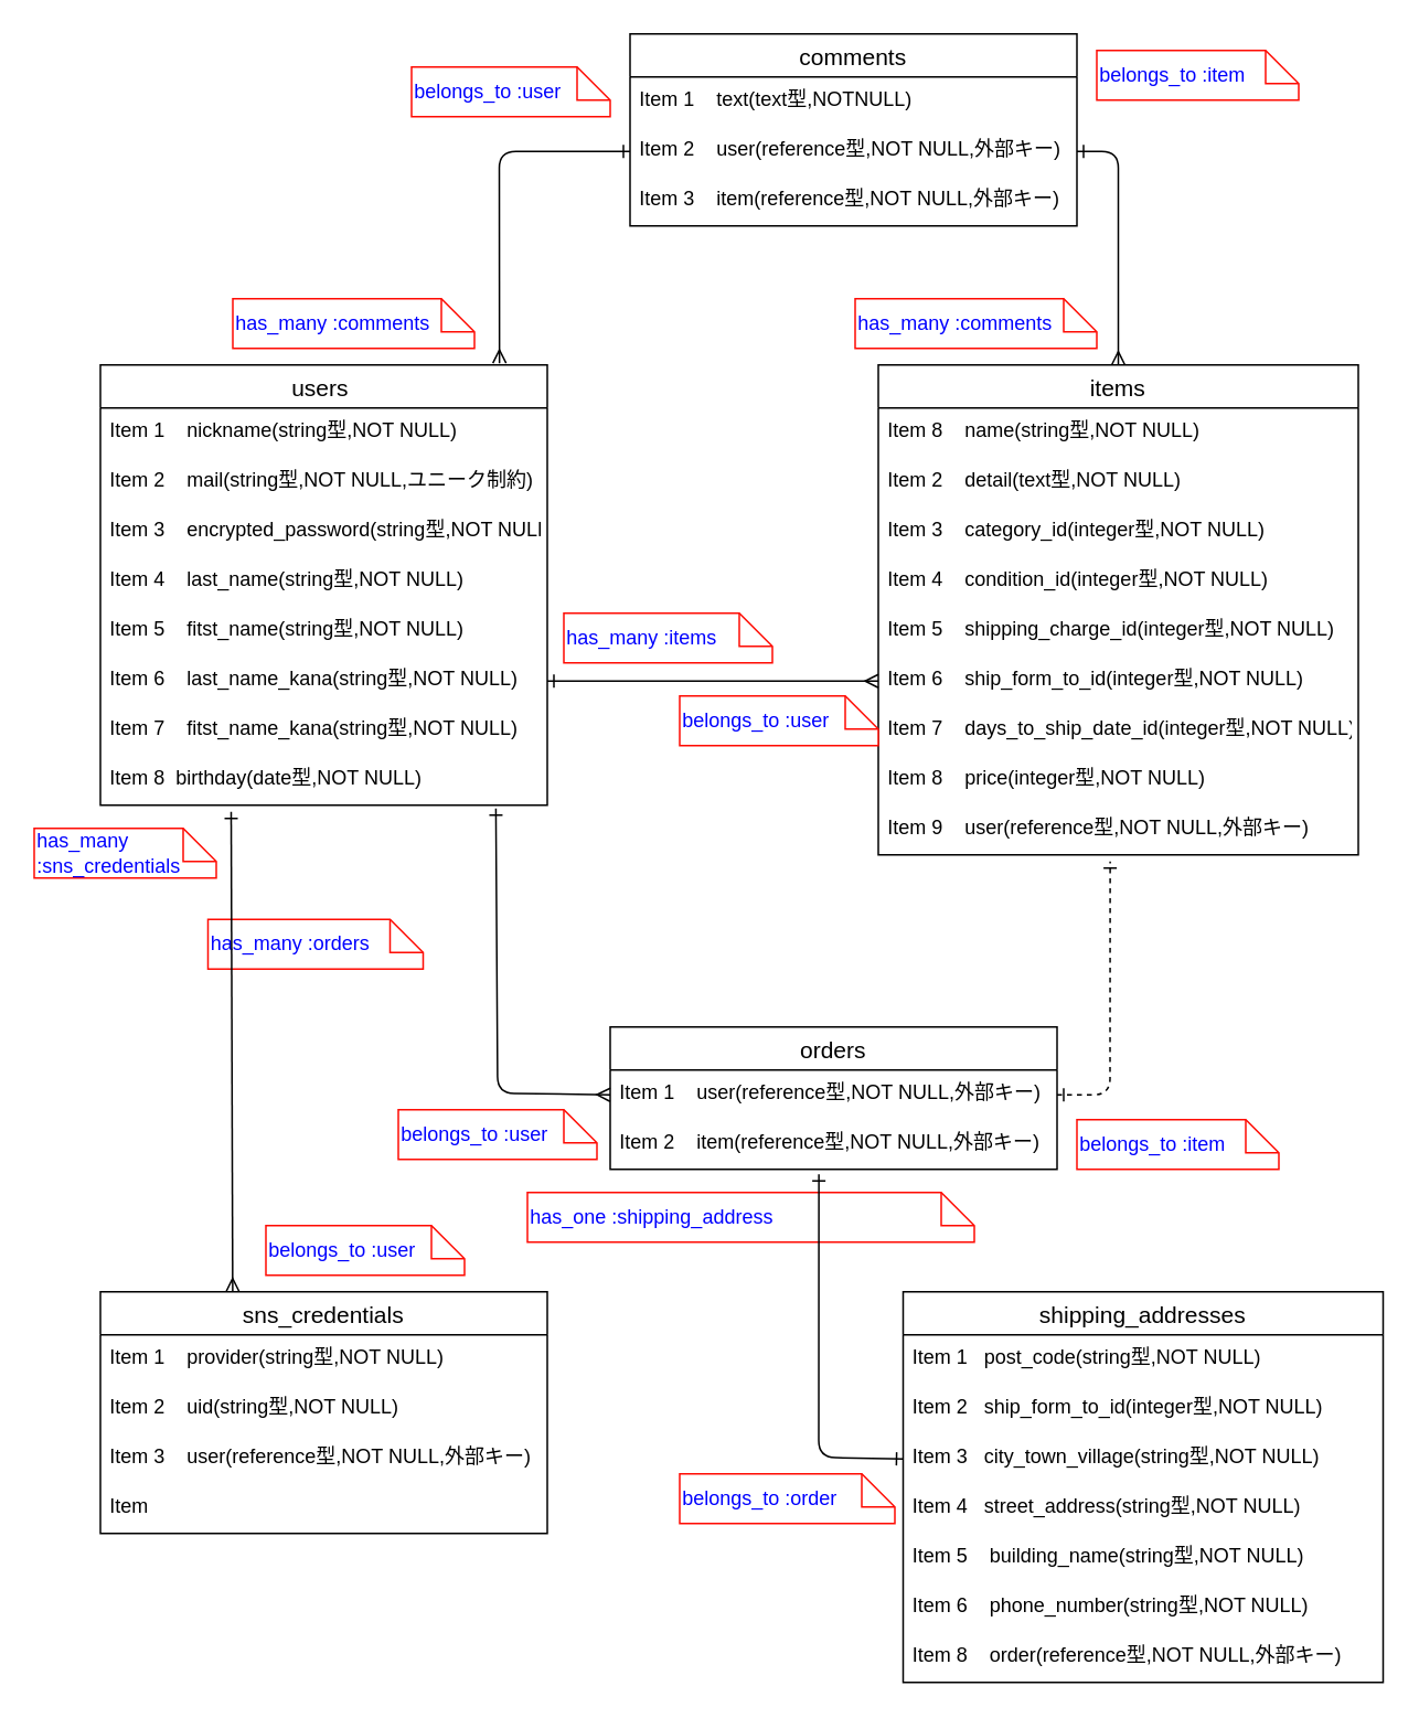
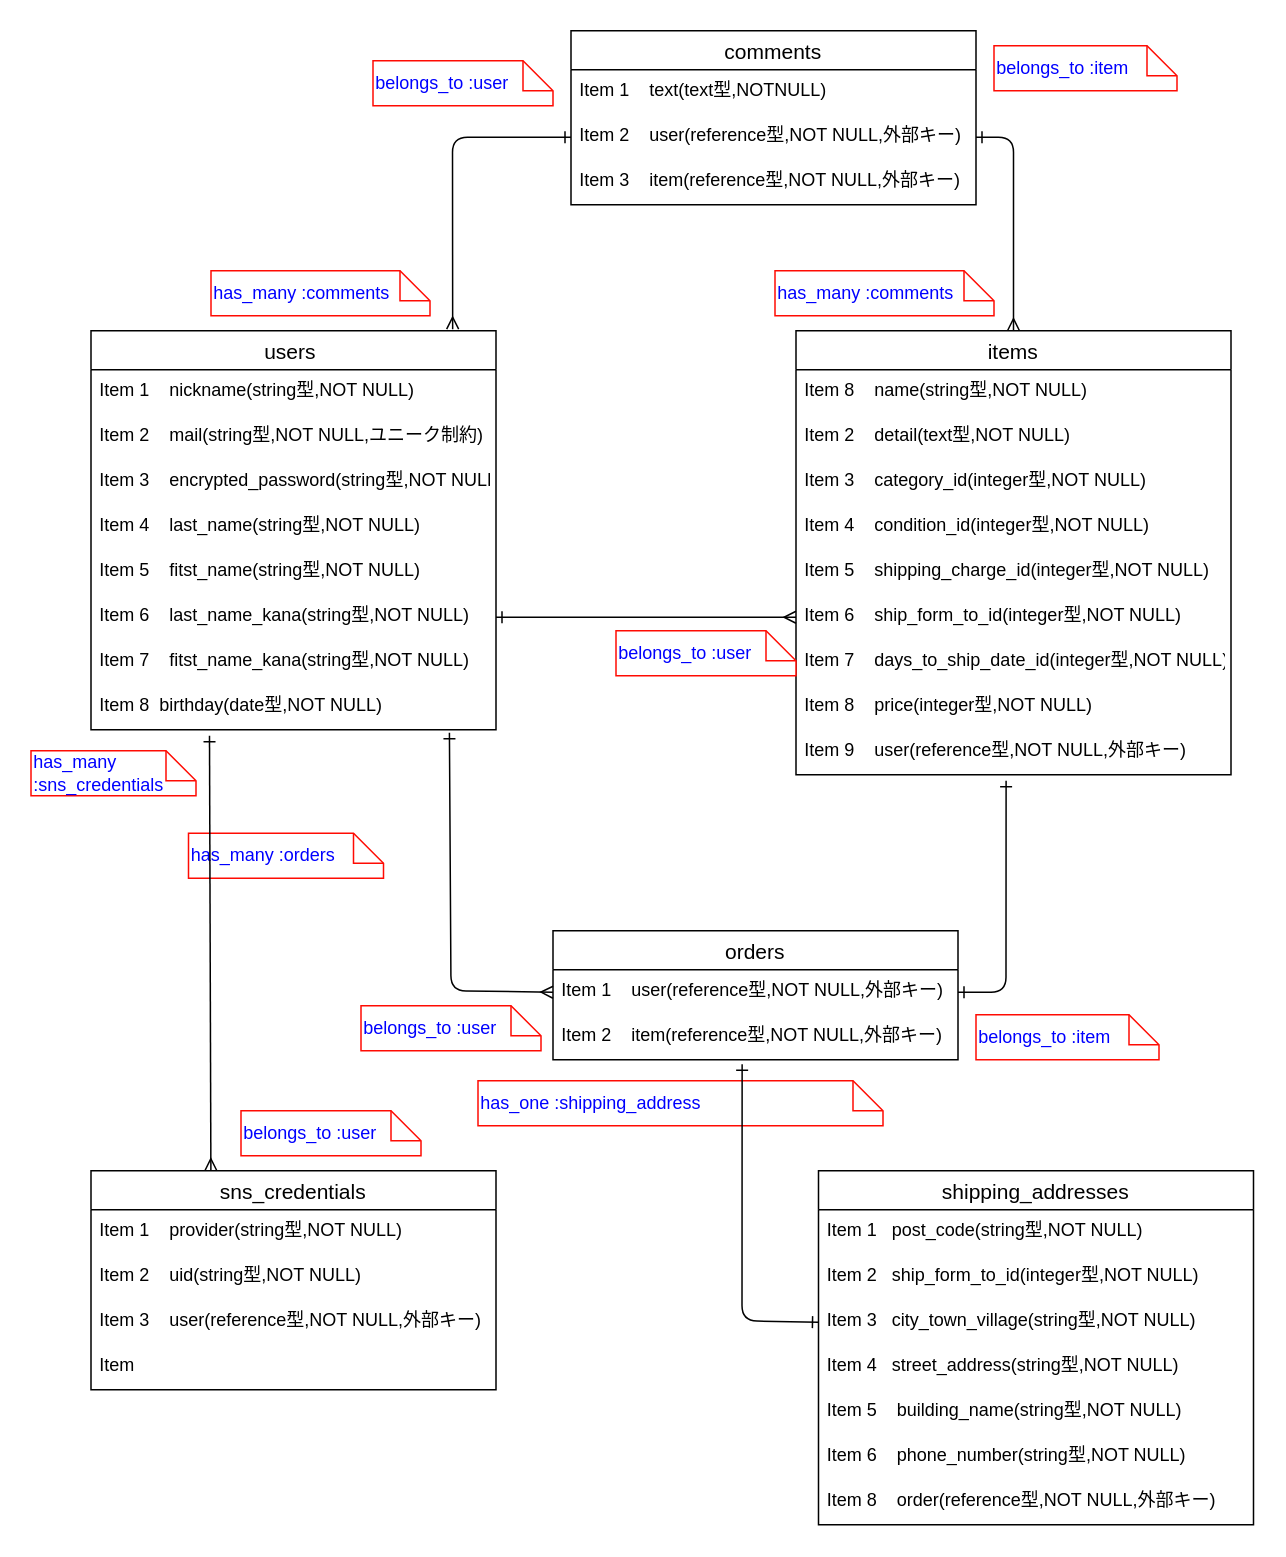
- <mxCell id="37" value="has_many :items" style="shape=note;size=20;whiteSpace=wrap;html=1;align=left;strokeColor=#FF0B03;fontColor=#0000FF;" parent="1" vertex="1"><mxGeometry x="340" y="370" width="126" height="30" as="geometry" /></mxCell>
- <mxCell id="41" style="edgeStyle=none;html=1;exitX=1;exitY=0.5;exitDx=0;exitDy=0;entryX=0.483;entryY=1.133;entryDx=0;entryDy=0;entryPerimeter=0;fontColor=#0000FF;startArrow=ERone;startFill=0;endArrow=ERone;endFill=0;dashed=1;" parent="1" source="22" target="20" edge="1"><mxGeometry relative="1" as="geometry"><Array as="points"><mxPoint x="670" y="661" /></Array></mxGeometry></mxCell>
+ <mxCell id="41" style="edgeStyle=none;html=1;exitX=1;exitY=0.5;exitDx=0;exitDy=0;entryX=0.483;entryY=1.133;entryDx=0;entryDy=0;entryPerimeter=0;fontColor=#0000FF;startArrow=ERone;startFill=0;endArrow=ERone;endFill=0;" parent="1" source="22" target="20" edge="1"><mxGeometry relative="1" as="geometry"><Array as="points"><mxPoint x="670" y="661" /></Array></mxGeometry></mxCell>
- <mxCell id="34" value="belongs_to :order" style="shape=note;size=20;whiteSpace=wrap;html=1;align=left;strokeColor=#FF0B03;fontColor=#0000FF;" parent="1" vertex="1"><mxGeometry x="410" y="890" width="130" height="30" as="geometry" /></mxCell>
